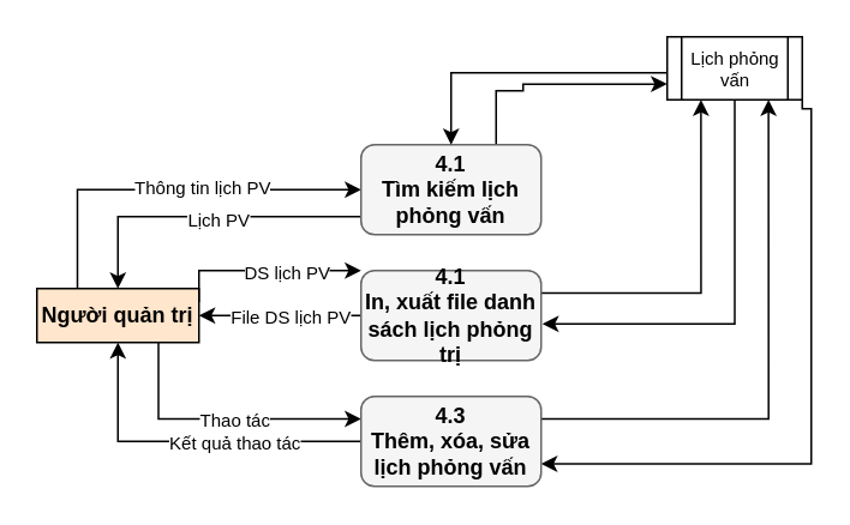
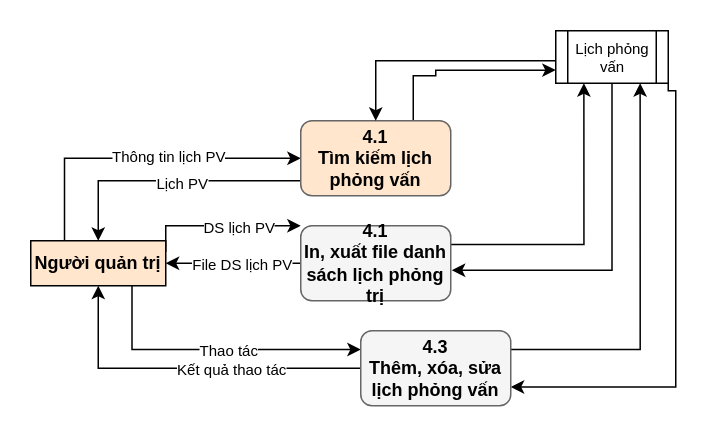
- <mxCell id="12" value="4.1&lt;br&gt;Tìm kiếm lịch phỏng vấn" style="rounded=1;whiteSpace=wrap;html=1;labelBackgroundColor=none;strokeColor=#666666;strokeWidth=1;fontSize=12;fillColor=#f5f5f5;fontStyle=1;" vertex="1" parent="1"><mxGeometry x="200" y="80" width="100" height="50" as="geometry" /></mxCell>
+ <mxCell id="12" value="4.1&lt;br&gt;Tìm kiếm lịch phỏng vấn" style="rounded=1;whiteSpace=wrap;html=1;labelBackgroundColor=none;strokeColor=#666666;strokeWidth=1;fontSize=12;fillColor=#ffe6cc;fontStyle=1;" vertex="1" parent="1"><mxGeometry x="200" y="80" width="100" height="50" as="geometry" /></mxCell>
- <mxCell id="24" value="4.3&lt;br&gt;Thêm, xóa, sửa lịch phỏng vấn" style="rounded=1;whiteSpace=wrap;html=1;labelBackgroundColor=none;strokeColor=#666666;strokeWidth=1;fontSize=12;fillColor=#f5f5f5;fontStyle=1;" vertex="1" parent="1"><mxGeometry x="200" y="220" width="100" height="50" as="geometry" /></mxCell>
+ <mxCell id="24" value="4.3&lt;br&gt;Thêm, xóa, sửa lịch phỏng vấn" style="rounded=1;whiteSpace=wrap;html=1;labelBackgroundColor=none;strokeColor=#666666;strokeWidth=1;fontSize=12;fillColor=#f5f5f5;fontStyle=1;" vertex="1" parent="1"><mxGeometry x="240" y="220" width="100" height="50" as="geometry" /></mxCell>
